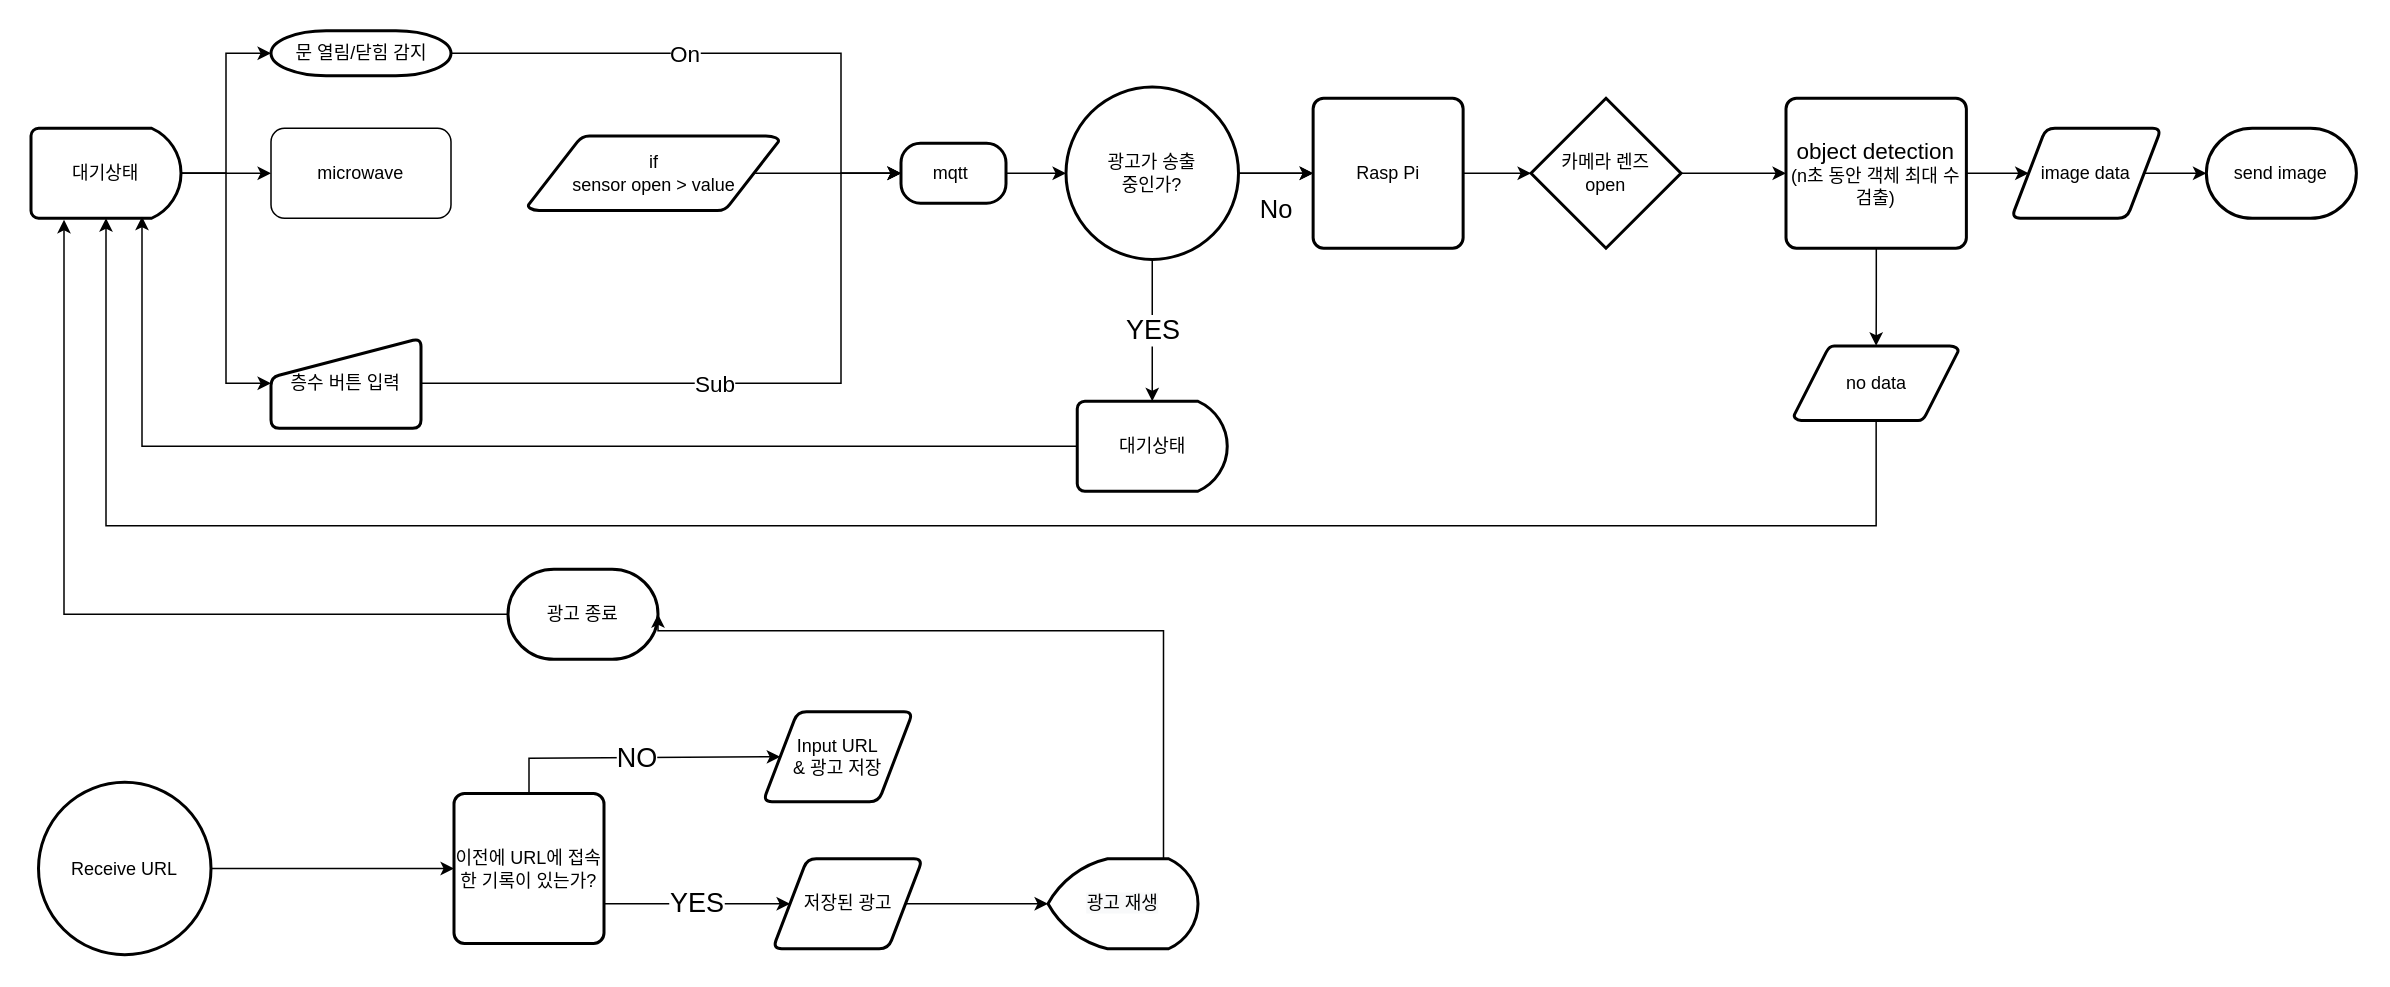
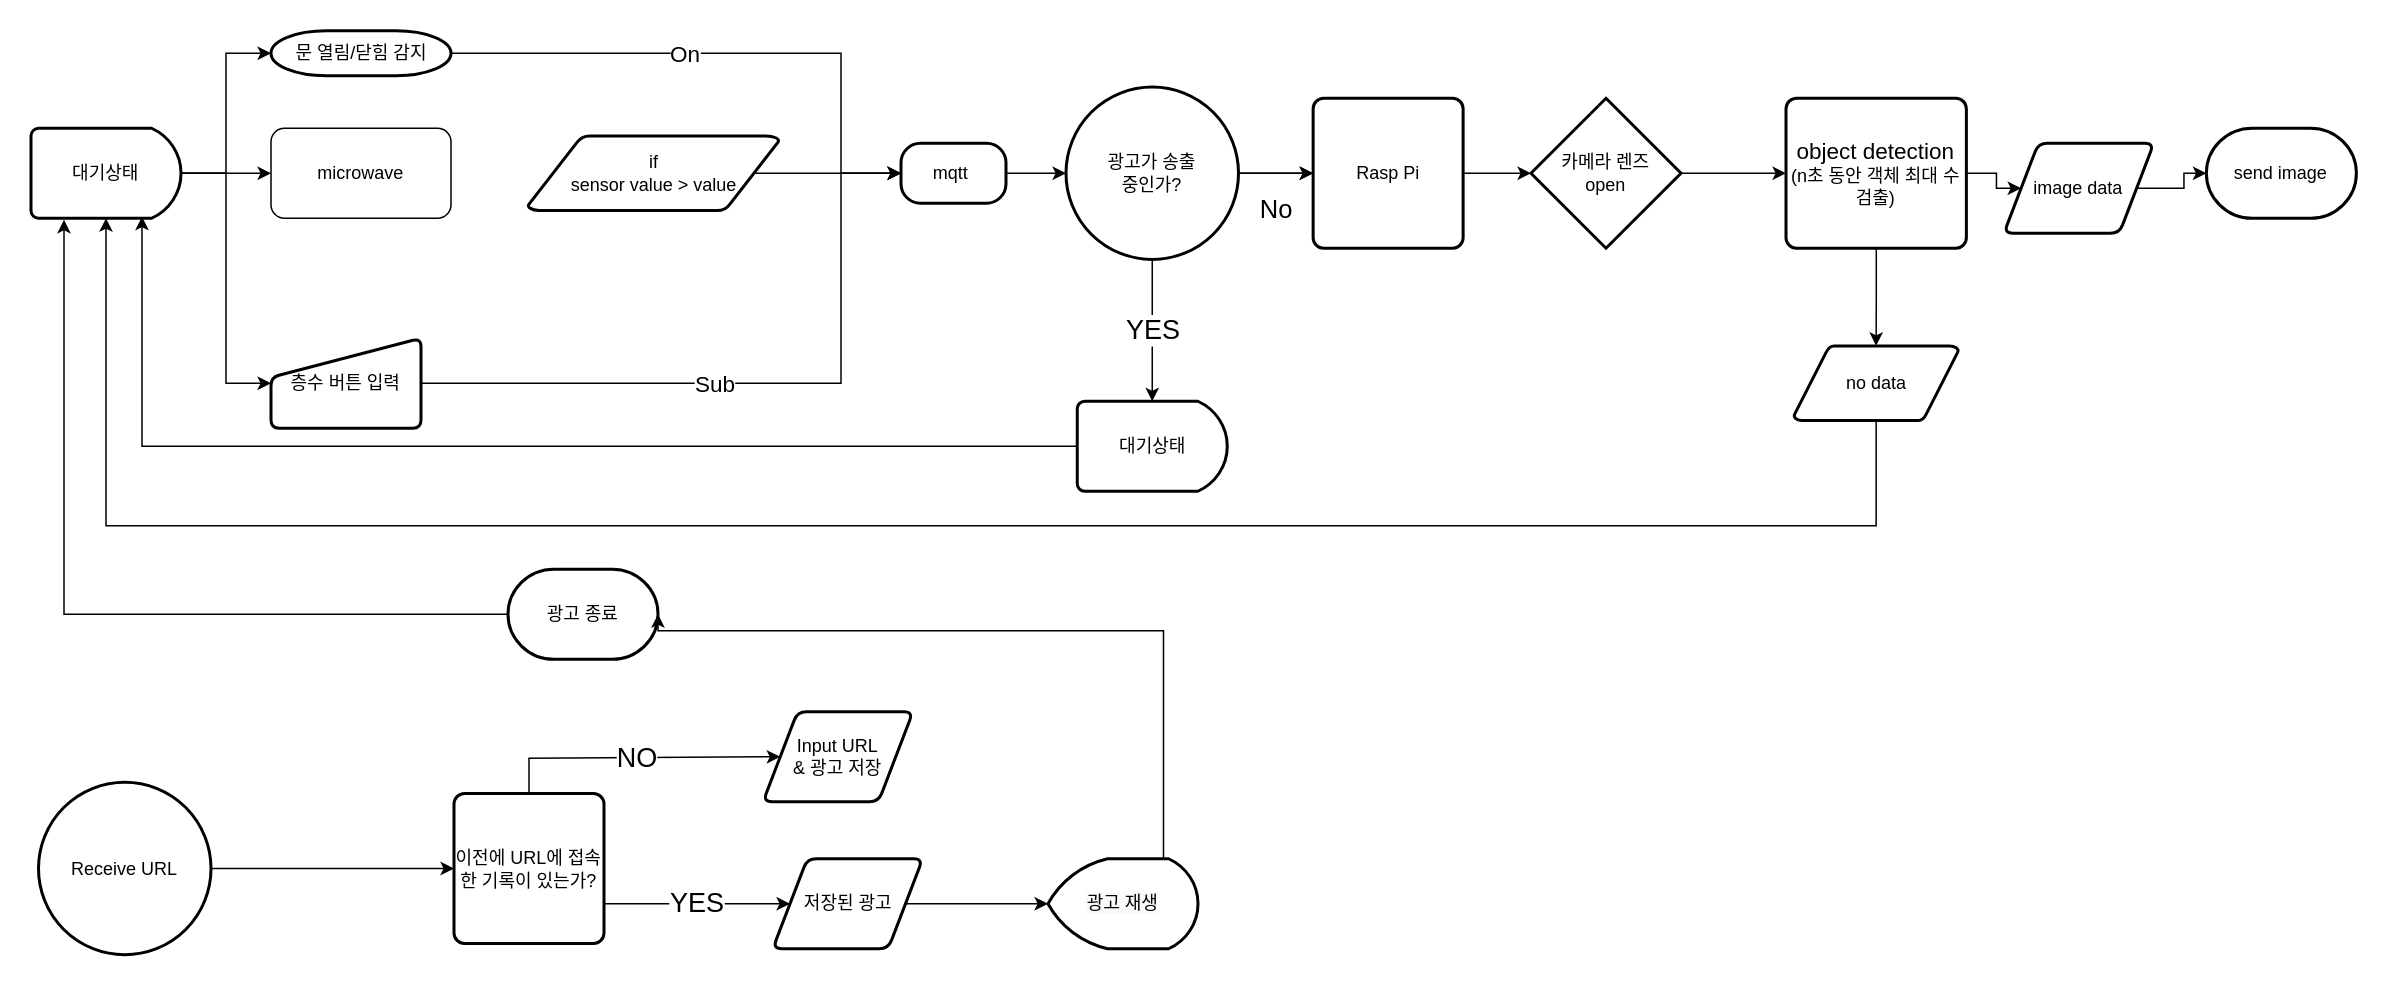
- <mxCell id="7" value="if&lt;br&gt;sensor open &amp;gt; value" style="shape=mxgraph.flowchart.data;strokeWidth=2;gradientColor=none;gradientDirection=north;fontStyle=0;html=1;" parent="1" vertex="1"><mxGeometry x="351.28" y="90" width="167.44" height="50" as="geometry" /></mxCell>
+ <mxCell id="7" value="if&lt;br&gt;sensor value &amp;gt; value" style="shape=mxgraph.flowchart.data;strokeWidth=2;gradientColor=none;gradientDirection=north;fontStyle=0;html=1;" parent="1" vertex="1"><mxGeometry x="351.28" y="90" width="167.44" height="50" as="geometry" /></mxCell>
- <mxCell id="22" value="image data" style="shape=parallelogram;html=1;strokeWidth=2;perimeter=parallelogramPerimeter;whiteSpace=wrap;rounded=1;arcSize=12;size=0.23;" parent="1" vertex="1"><mxGeometry x="1340.25" y="85" width="100" height="60" as="geometry" /></mxCell>
+ <mxCell id="22" value="image data" style="shape=parallelogram;html=1;strokeWidth=2;perimeter=parallelogramPerimeter;whiteSpace=wrap;rounded=1;arcSize=12;size=0.23;" parent="1" vertex="1"><mxGeometry x="1335.25" y="95" width="100" height="60" as="geometry" /></mxCell>
